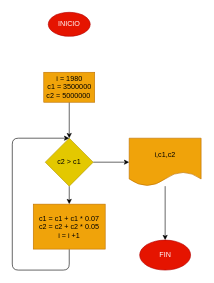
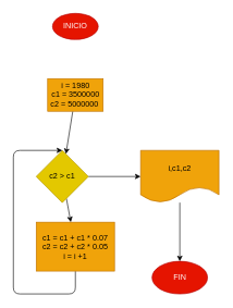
- <mxCell id="7" value="c2 &amp;gt; c1" style="rhombus;whiteSpace=wrap;html=1;fillColor=#e3c800;fontColor=#000000;strokeColor=#B09500;" parent="1" vertex="1"><mxGeometry x="75" y="230" width="80" height="80" as="geometry" /></mxCell>
+ <mxCell id="7" value="c2 &amp;gt; c1" style="rhombus;whiteSpace=wrap;html=1;fillColor=#e3c800;fontColor=#000000;strokeColor=#B09500;" parent="1" vertex="1"><mxGeometry x="55" y="230" width="80" height="80" as="geometry" /></mxCell>
